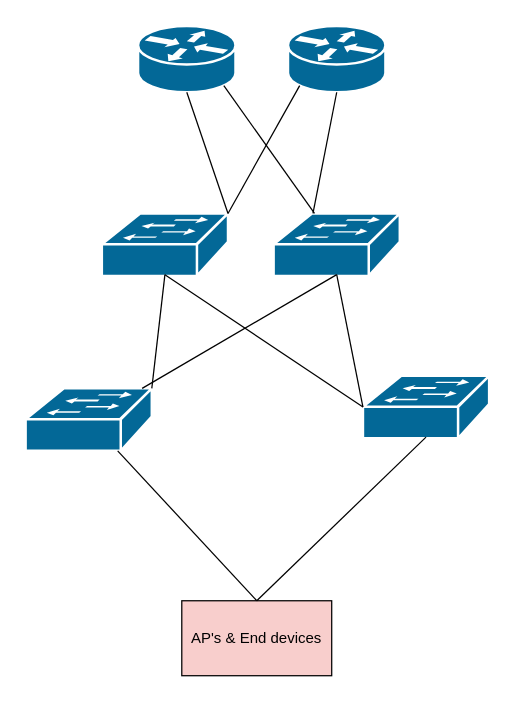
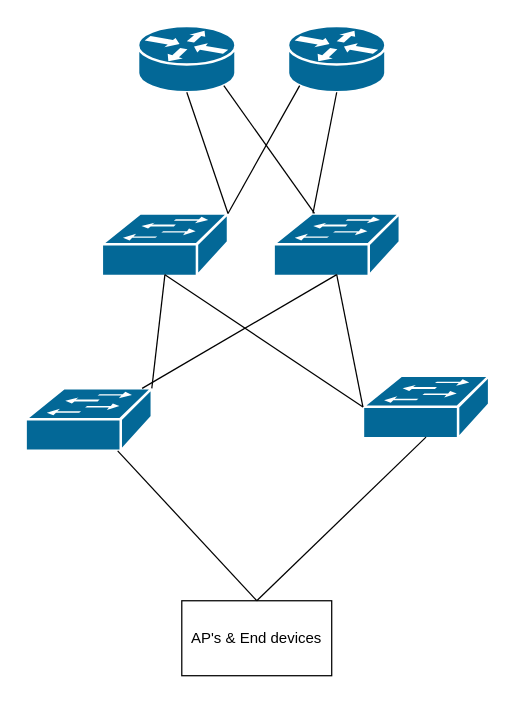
- <mxCell id="16" value="AP's &amp;amp; End devices" style="whiteSpace=wrap;html=1;fillColor=#f8cecc;" vertex="1" parent="1"><mxGeometry x="145" y="480" width="120" height="60" as="geometry" /></mxCell>
+ <mxCell id="16" value="AP's &amp;amp; End devices" style="whiteSpace=wrap;html=1;" vertex="1" parent="1"><mxGeometry x="145" y="480" width="120" height="60" as="geometry" /></mxCell>
